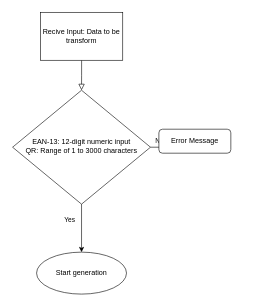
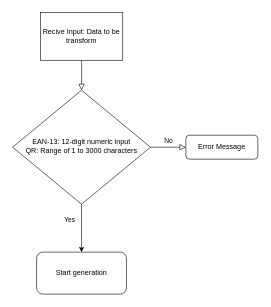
- <mxCell id="7" value="Error Message" style="rounded=1;whiteSpace=wrap;html=1;fontSize=12;glass=0;strokeWidth=1;shadow=0;" vertex="1" parent="1"><mxGeometry x="264" y="215" width="120" height="40" as="geometry" /></mxCell>
+ <mxCell id="7" value="Error Message" style="rounded=1;whiteSpace=wrap;html=1;fontSize=12;glass=0;strokeWidth=1;shadow=0;" vertex="1" parent="1"><mxGeometry x="309" y="225" width="120" height="40" as="geometry" /></mxCell>
- <mxCell id="8" value="Start generation" style="ellipse;whiteSpace=wrap;html=1;fontSize=12;glass=0;strokeWidth=1;shadow=0;" vertex="1" parent="1"><mxGeometry x="60" y="420" width="150" height="70" as="geometry" /></mxCell>
+ <mxCell id="8" value="Start generation" style="rounded=1;whiteSpace=wrap;html=1;fontSize=12;glass=0;strokeWidth=1;shadow=0;" vertex="1" parent="1"><mxGeometry x="60" y="420" width="150" height="70" as="geometry" /></mxCell>
